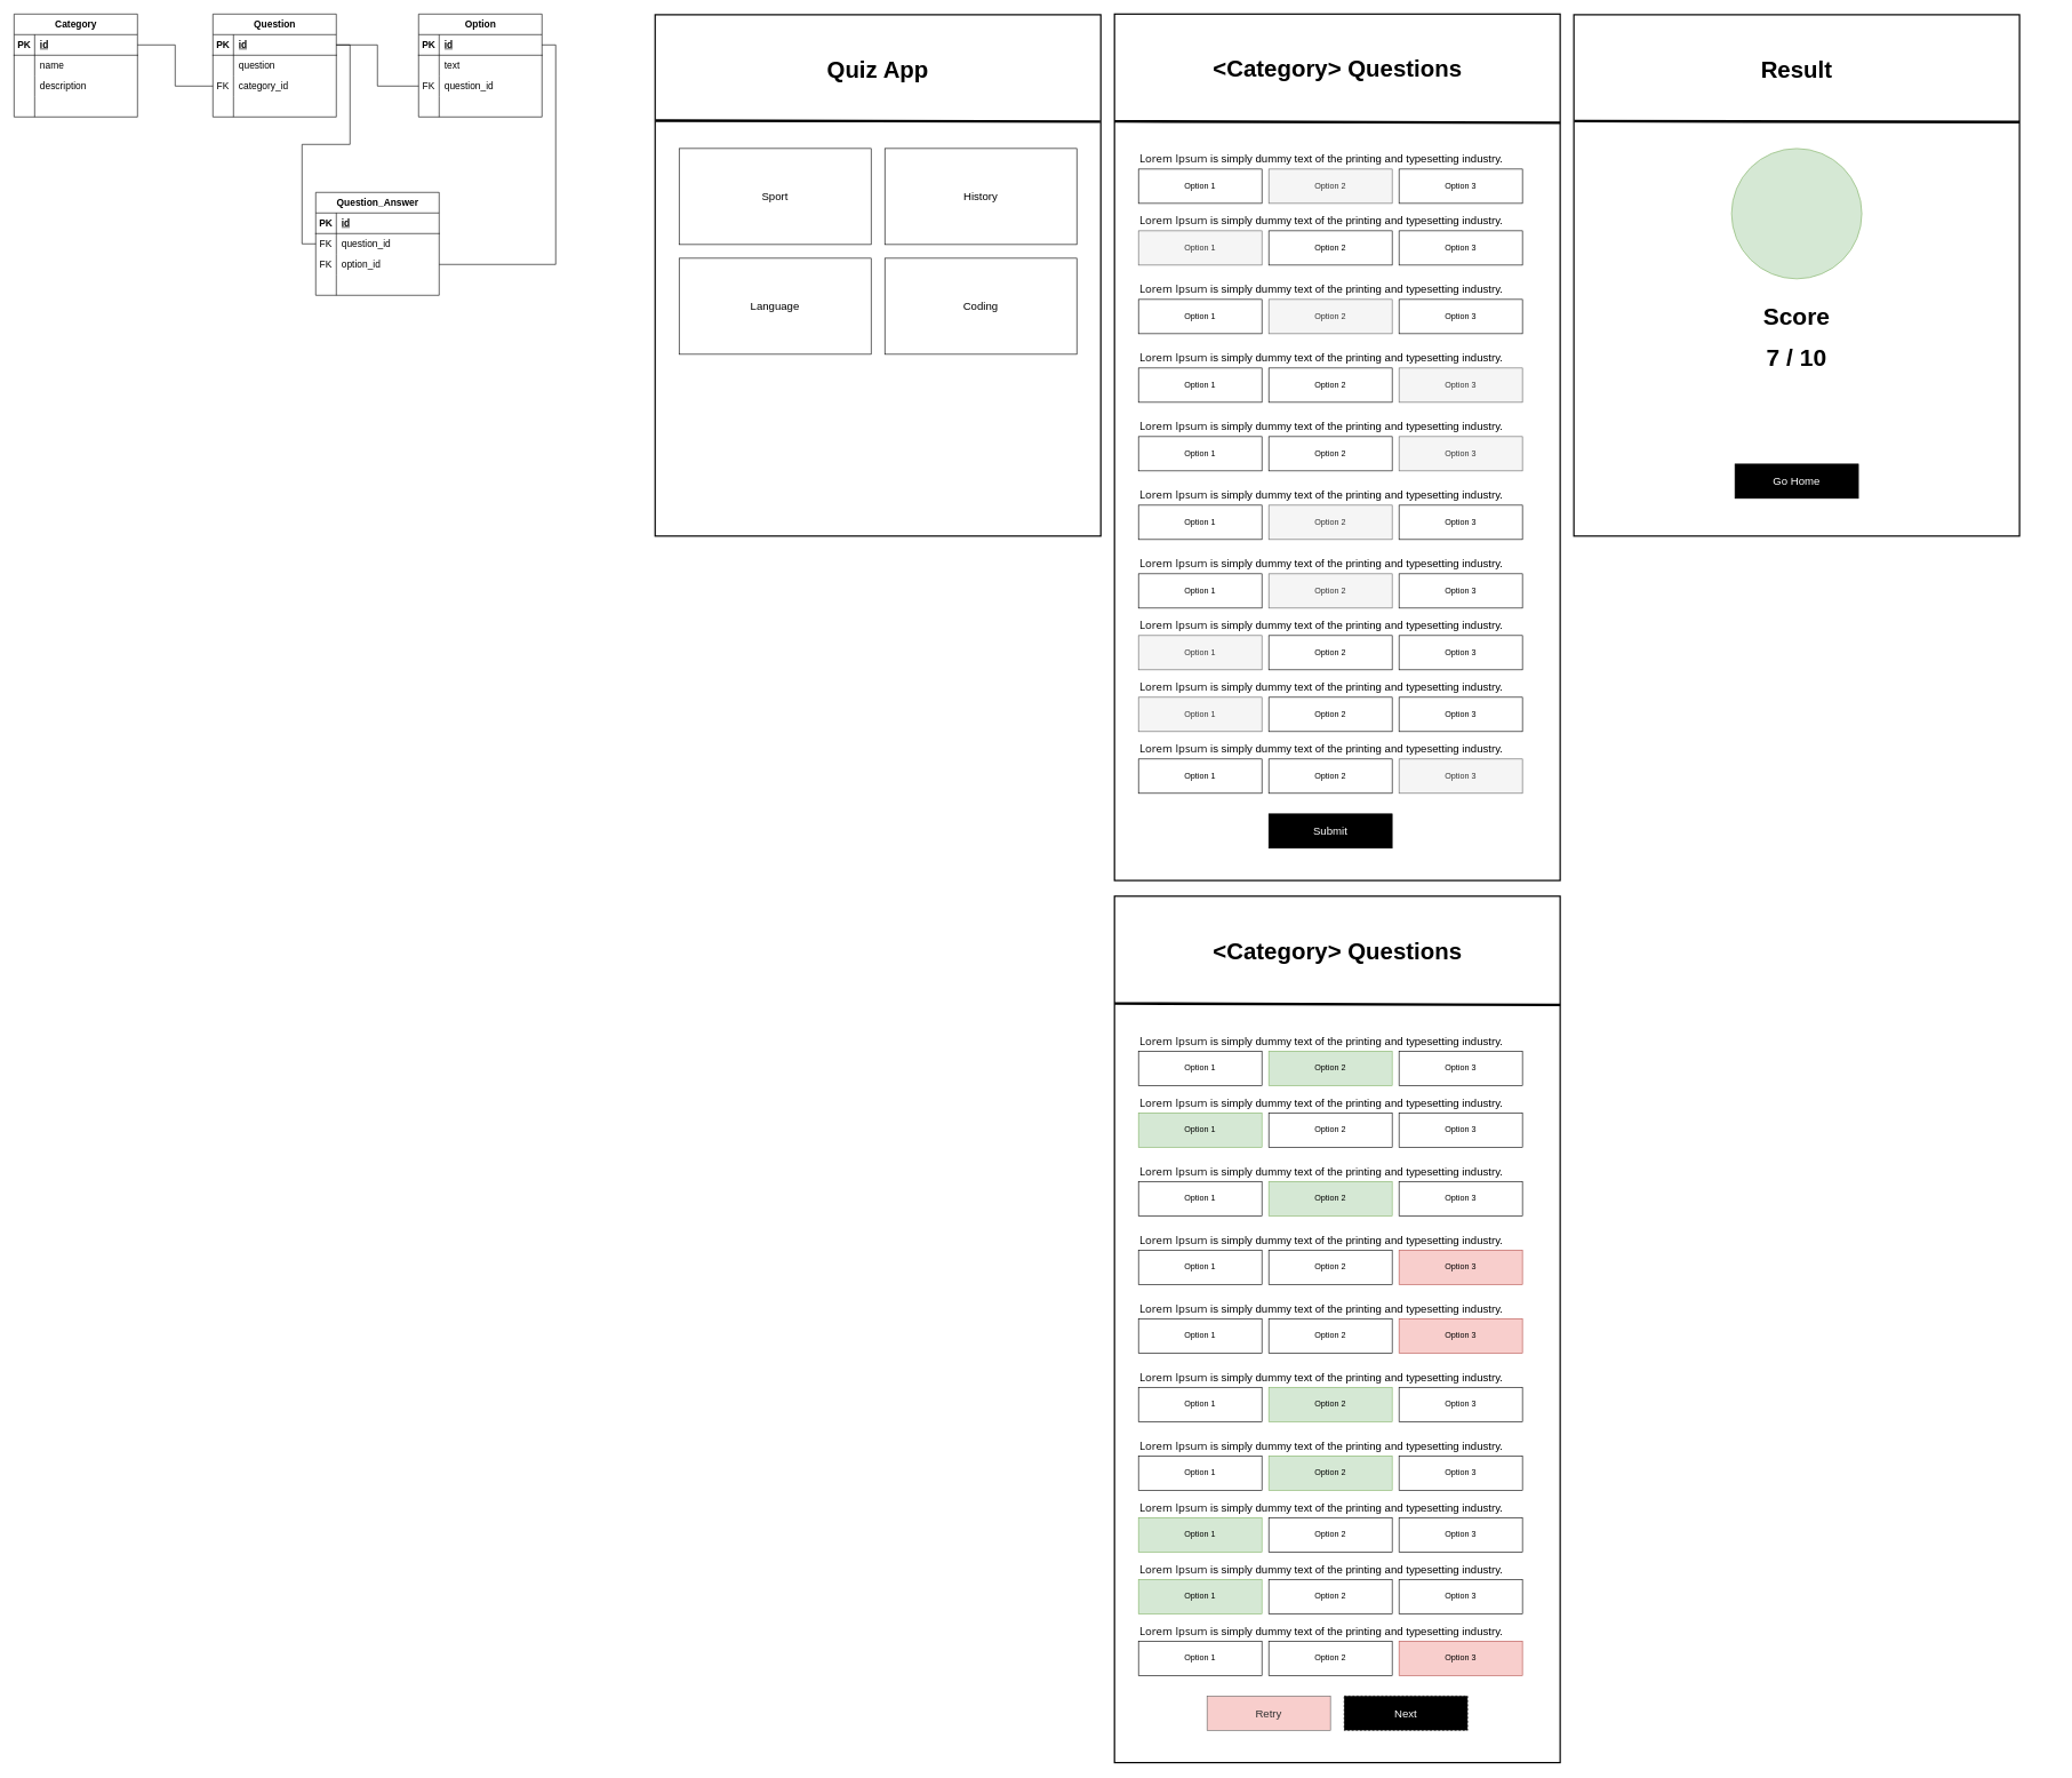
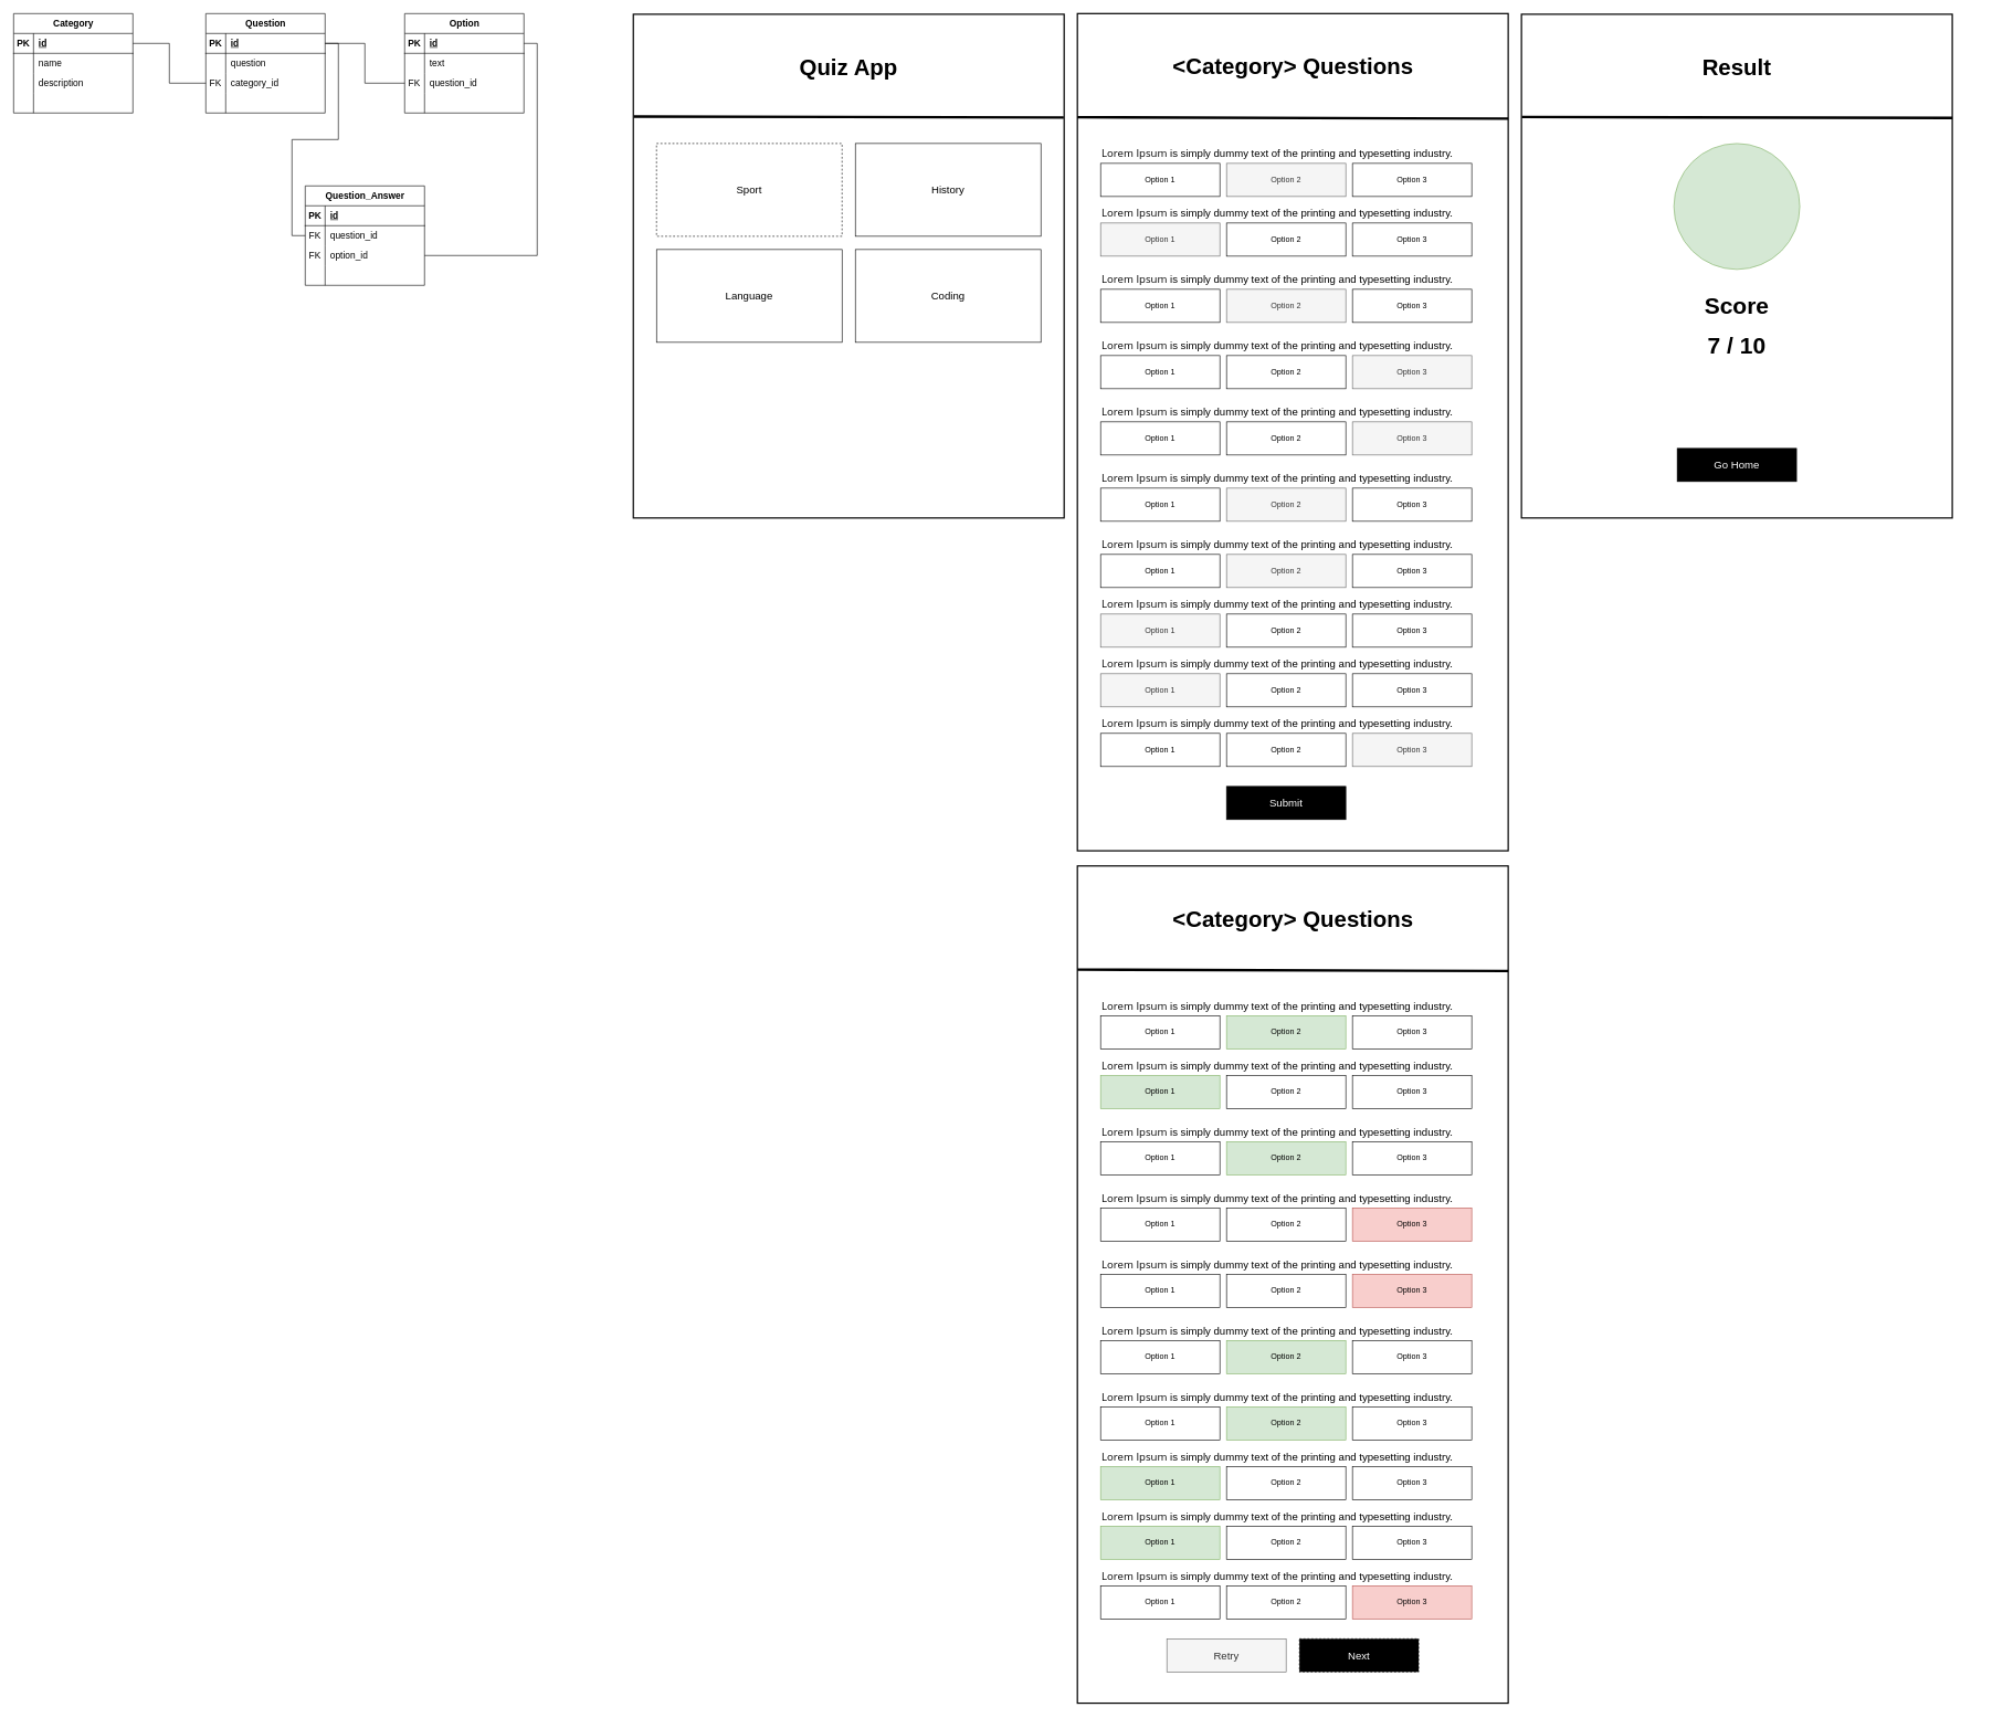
- <mxCell id="8" value="Sport" style="rounded=0;whiteSpace=wrap;html=1;fontSize=16;" vertex="1" parent="1"><mxGeometry x="990" y="216" width="280" height="140" as="geometry" /></mxCell>
+ <mxCell id="8" value="Sport" style="rounded=0;whiteSpace=wrap;html=1;fontSize=16;dashed=1;" vertex="1" parent="1"><mxGeometry x="990" y="216" width="280" height="140" as="geometry" /></mxCell>
- <mxCell id="136" value="Retry" style="rounded=0;whiteSpace=wrap;html=1;fillColor=#f8cecc;fontColor=#333333;fontSize=16;strokeColor=#666666;" vertex="1" parent="73"><mxGeometry x="135.0" y="1166" width="180" height="50" as="geometry" /></mxCell>
+ <mxCell id="136" value="Retry" style="rounded=0;whiteSpace=wrap;html=1;fillColor=#f5f5f5;fontColor=#333333;fontSize=16;strokeColor=#666666;" vertex="1" parent="73"><mxGeometry x="135.0" y="1166" width="180" height="50" as="geometry" /></mxCell>
